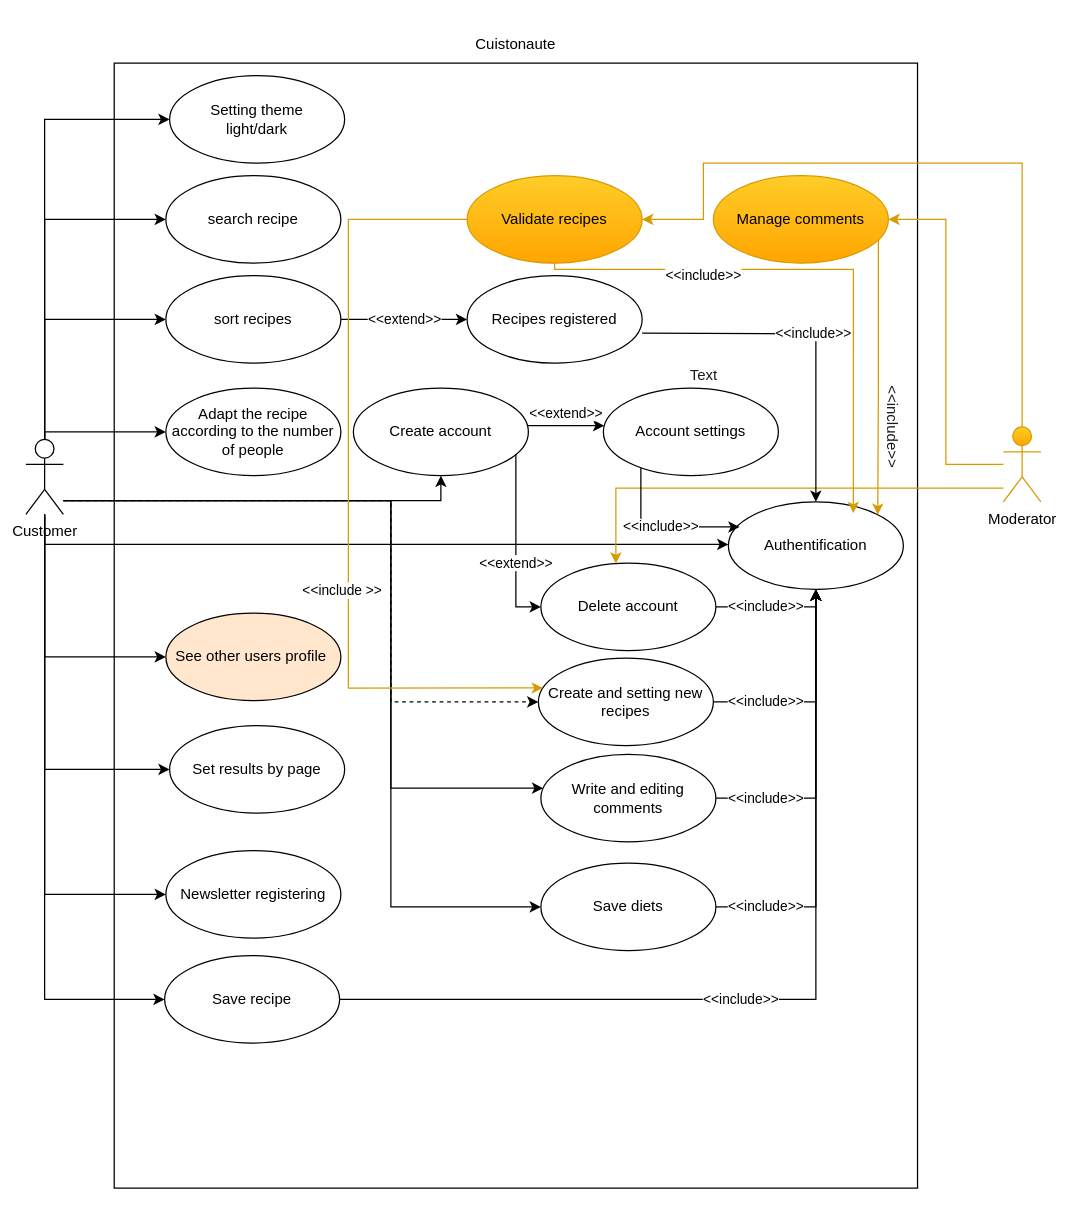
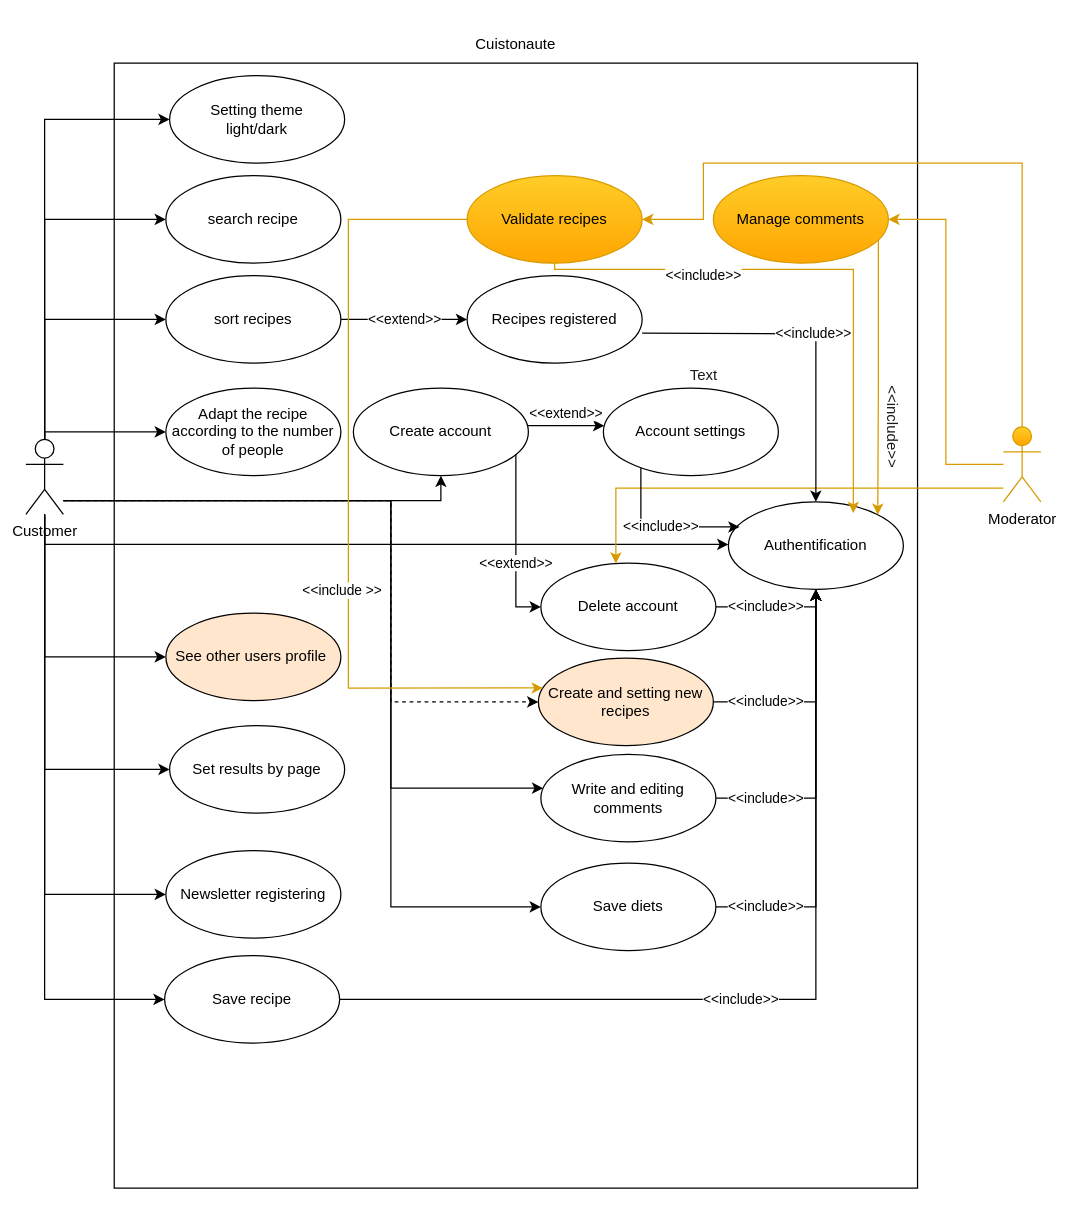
- <mxCell id="41" value="Create and setting new recipes " style="ellipse;whiteSpace=wrap;html=1;" vertex="1" parent="1"><mxGeometry x="430" y="526" width="140" height="70" as="geometry" /></mxCell>
+ <mxCell id="41" value="Create and setting new recipes " style="ellipse;whiteSpace=wrap;html=1;fillColor=#ffe6cc;" vertex="1" parent="1"><mxGeometry x="430" y="526" width="140" height="70" as="geometry" /></mxCell>
